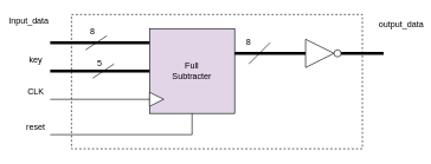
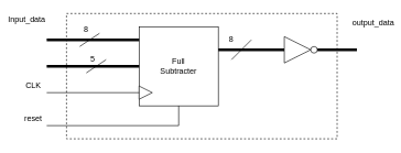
- <mxCell id="20" value="key" style="text;html=1;strokeColor=none;fillColor=none;align=center;verticalAlign=middle;whiteSpace=wrap;rounded=0;" vertex="1" parent="1"><mxGeometry x="30" y="75" width="40" height="20" as="geometry" /></mxCell>
- <mxCell id="3" value="Full&lt;br&gt;Subtracter" style="whiteSpace=wrap;html=1;aspect=fixed;fillColor=#e1d5e7;" vertex="1" parent="1"><mxGeometry x="210" y="40" width="120" height="120" as="geometry" /></mxCell>
+ <mxCell id="3" value="Full&lt;br&gt;Subtracter" style="whiteSpace=wrap;html=1;aspect=fixed;" vertex="1" parent="1"><mxGeometry x="210" y="40" width="120" height="120" as="geometry" /></mxCell>
